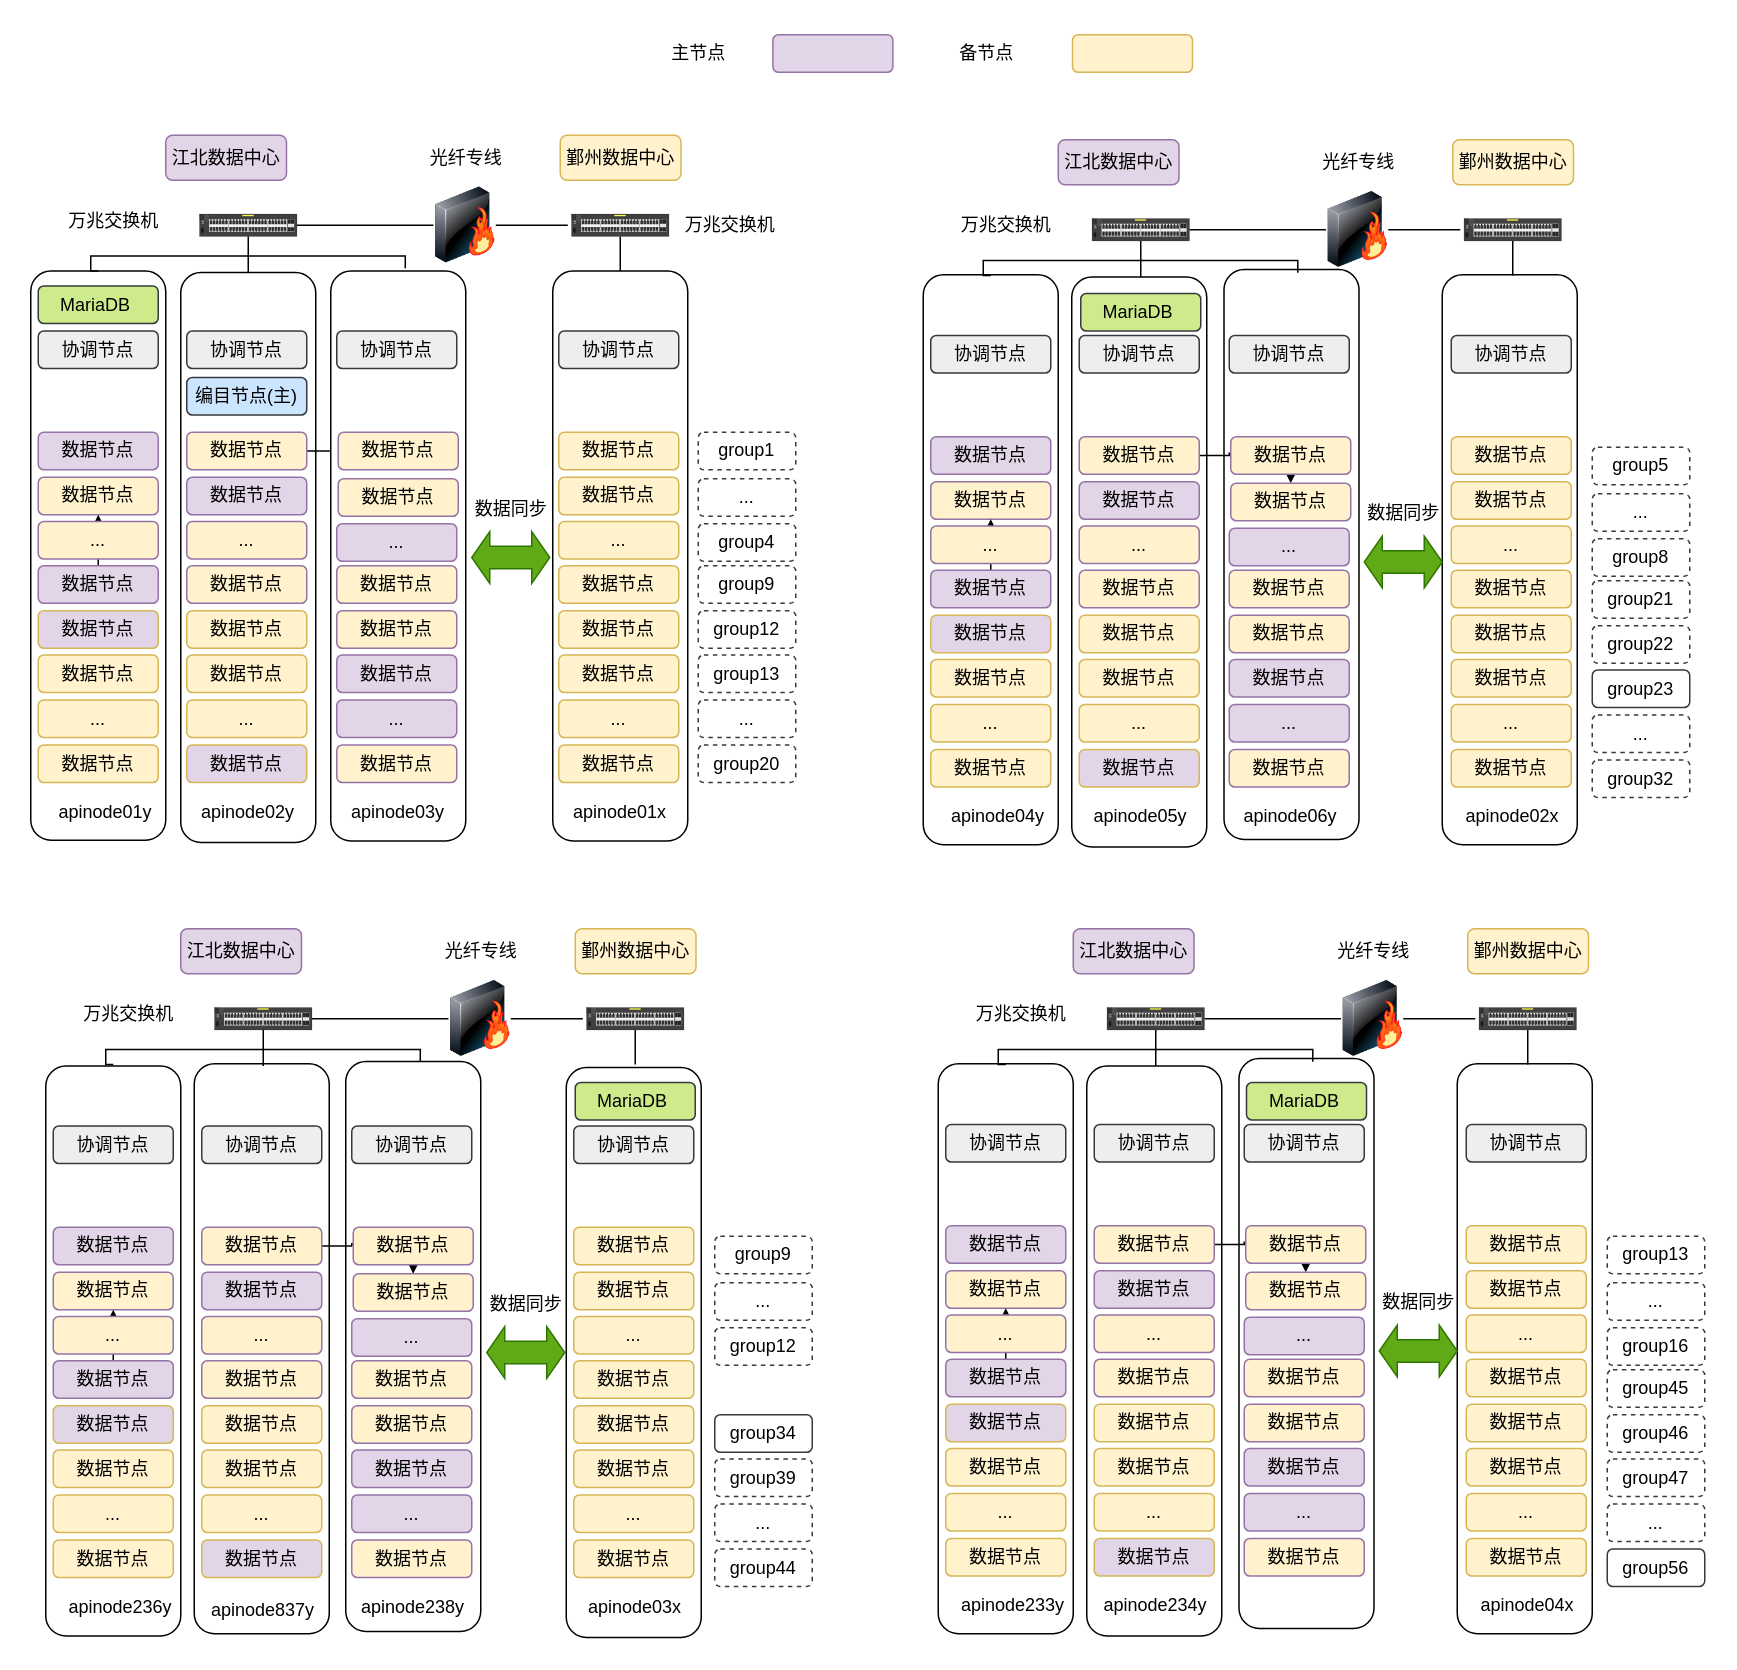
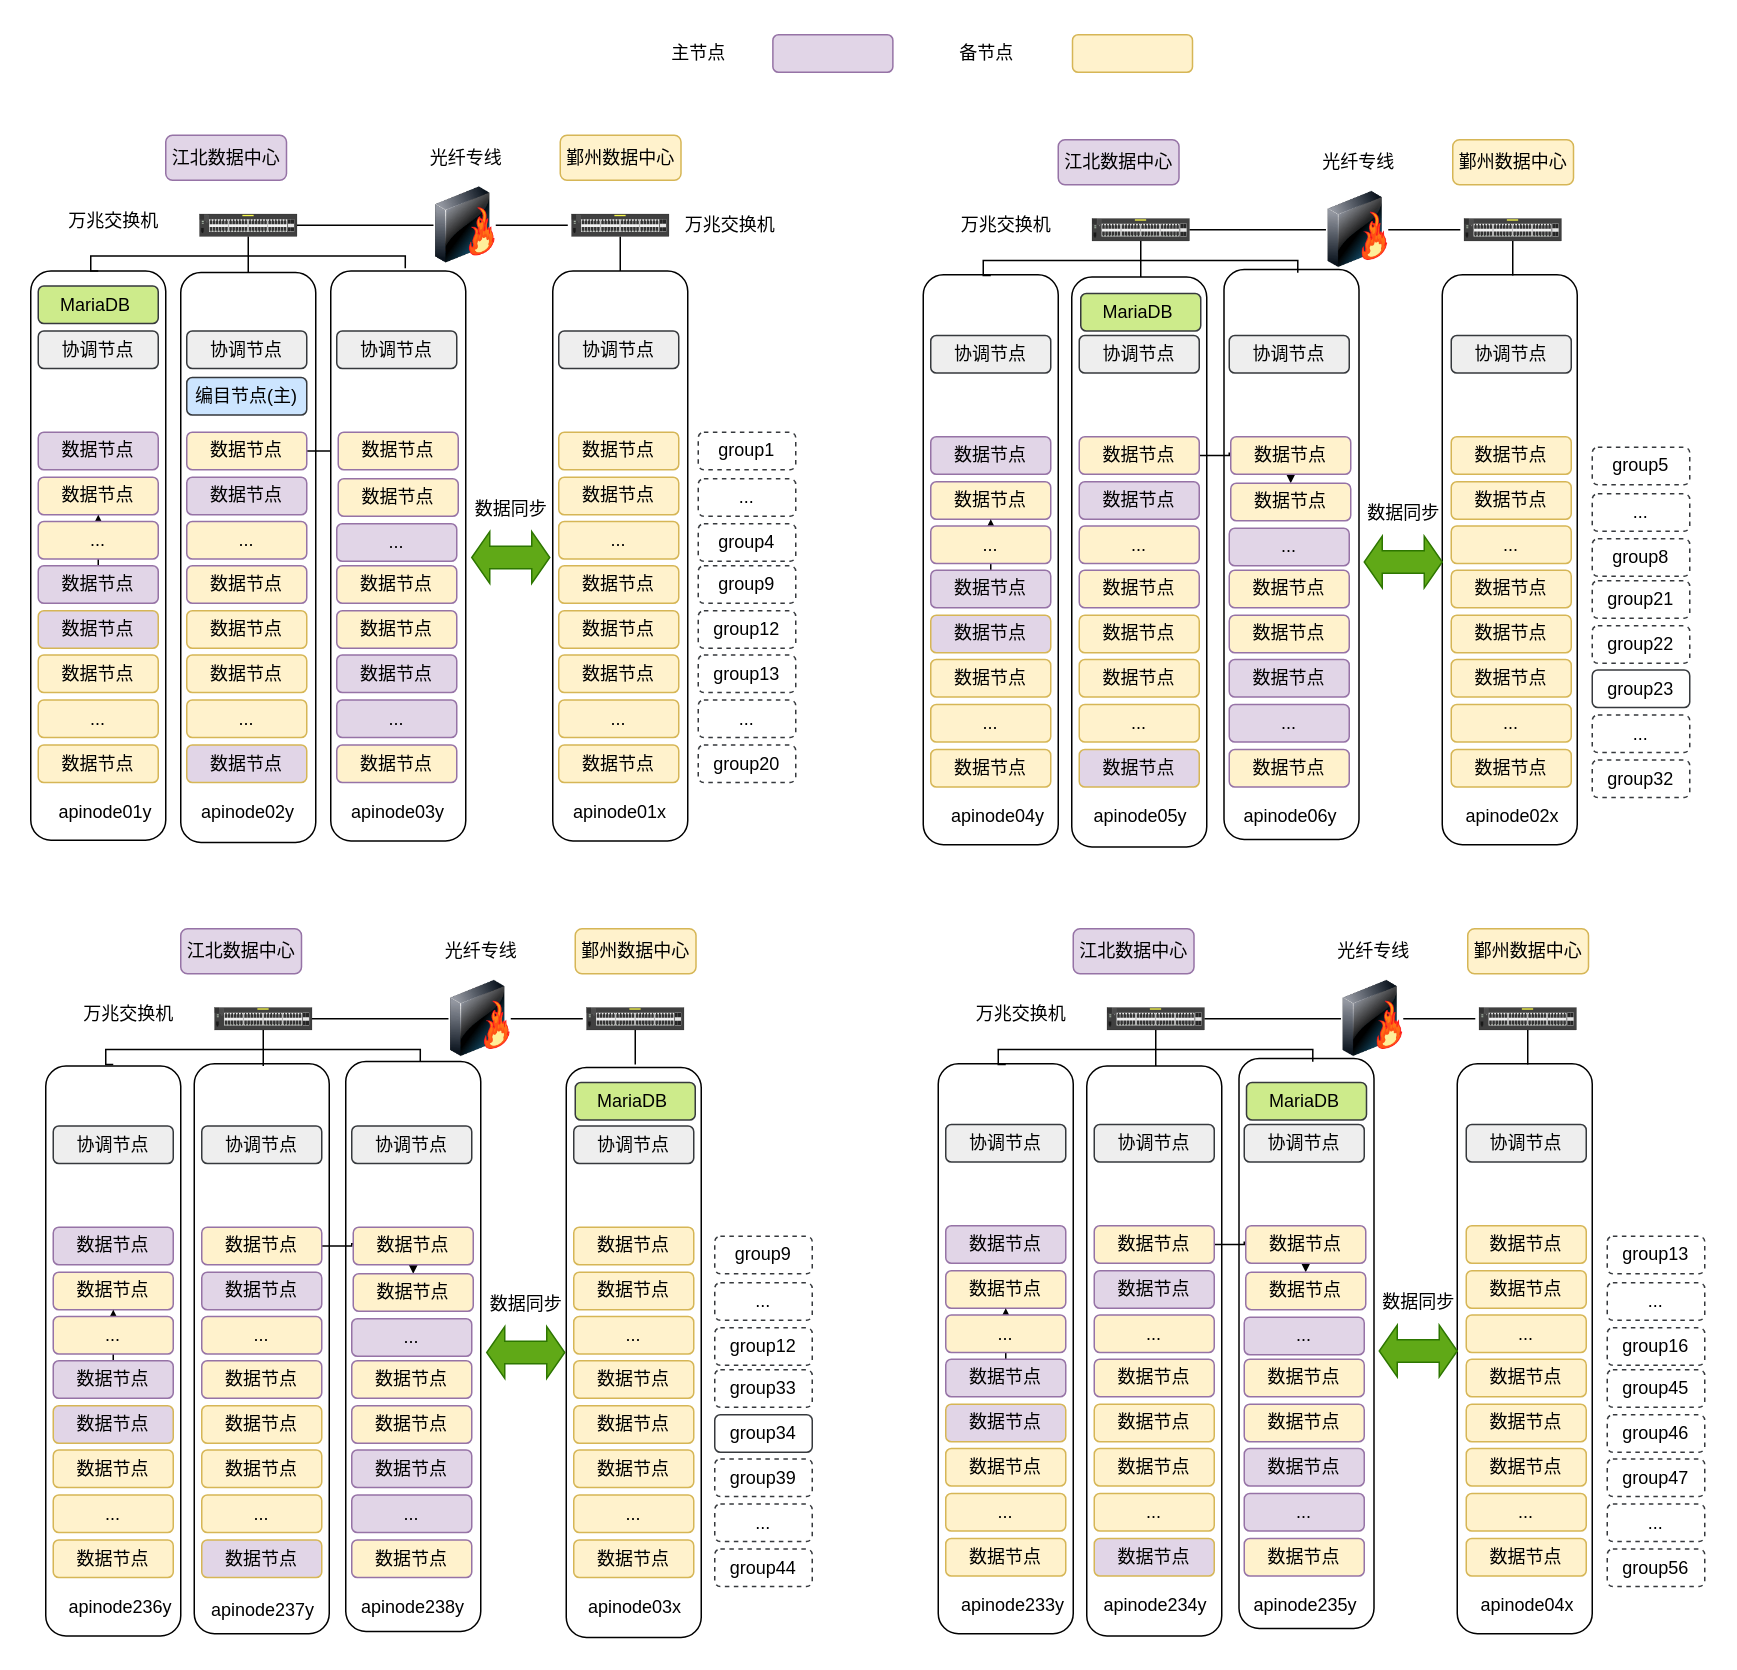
+ <mxCell id="279" value="group33" style="rounded=1;whiteSpace=wrap;html=1;fillColor=none;strokeColor=#36393d;dashed=1;container=0;" parent="1" vertex="1"><mxGeometry x="476" y="912.5" width="65" height="25" as="geometry" /></mxCell>
- <mxCell id="214" value="group56" style="rounded=1;whiteSpace=wrap;html=1;fillColor=none;strokeColor=#36393d;dashed=0;container=0;" parent="1" vertex="1"><mxGeometry x="1071" y="1032" width="65" height="25" as="geometry" /></mxCell>
+ <mxCell id="214" value="group56" style="rounded=1;whiteSpace=wrap;html=1;fillColor=none;strokeColor=#36393d;dashed=1;container=0;" parent="1" vertex="1"><mxGeometry x="1071" y="1032" width="65" height="25" as="geometry" /></mxCell>
+ <mxCell id="166" value="apinode235y" style="text;html=1;align=center;verticalAlign=middle;whiteSpace=wrap;rounded=1;container=0;" parent="1" vertex="1"><mxGeometry x="825" y="1055" width="90" height="30" as="geometry" /></mxCell>
- <mxCell id="227" value="apinode837y" style="text;html=1;align=center;verticalAlign=middle;whiteSpace=wrap;rounded=1;container=0;" parent="1" vertex="1"><mxGeometry x="130" y="1058" width="90" height="30" as="geometry" /></mxCell>
+ <mxCell id="227" value="apinode237y" style="text;html=1;align=center;verticalAlign=middle;whiteSpace=wrap;rounded=1;container=0;" parent="1" vertex="1"><mxGeometry x="130" y="1058" width="90" height="30" as="geometry" /></mxCell>
